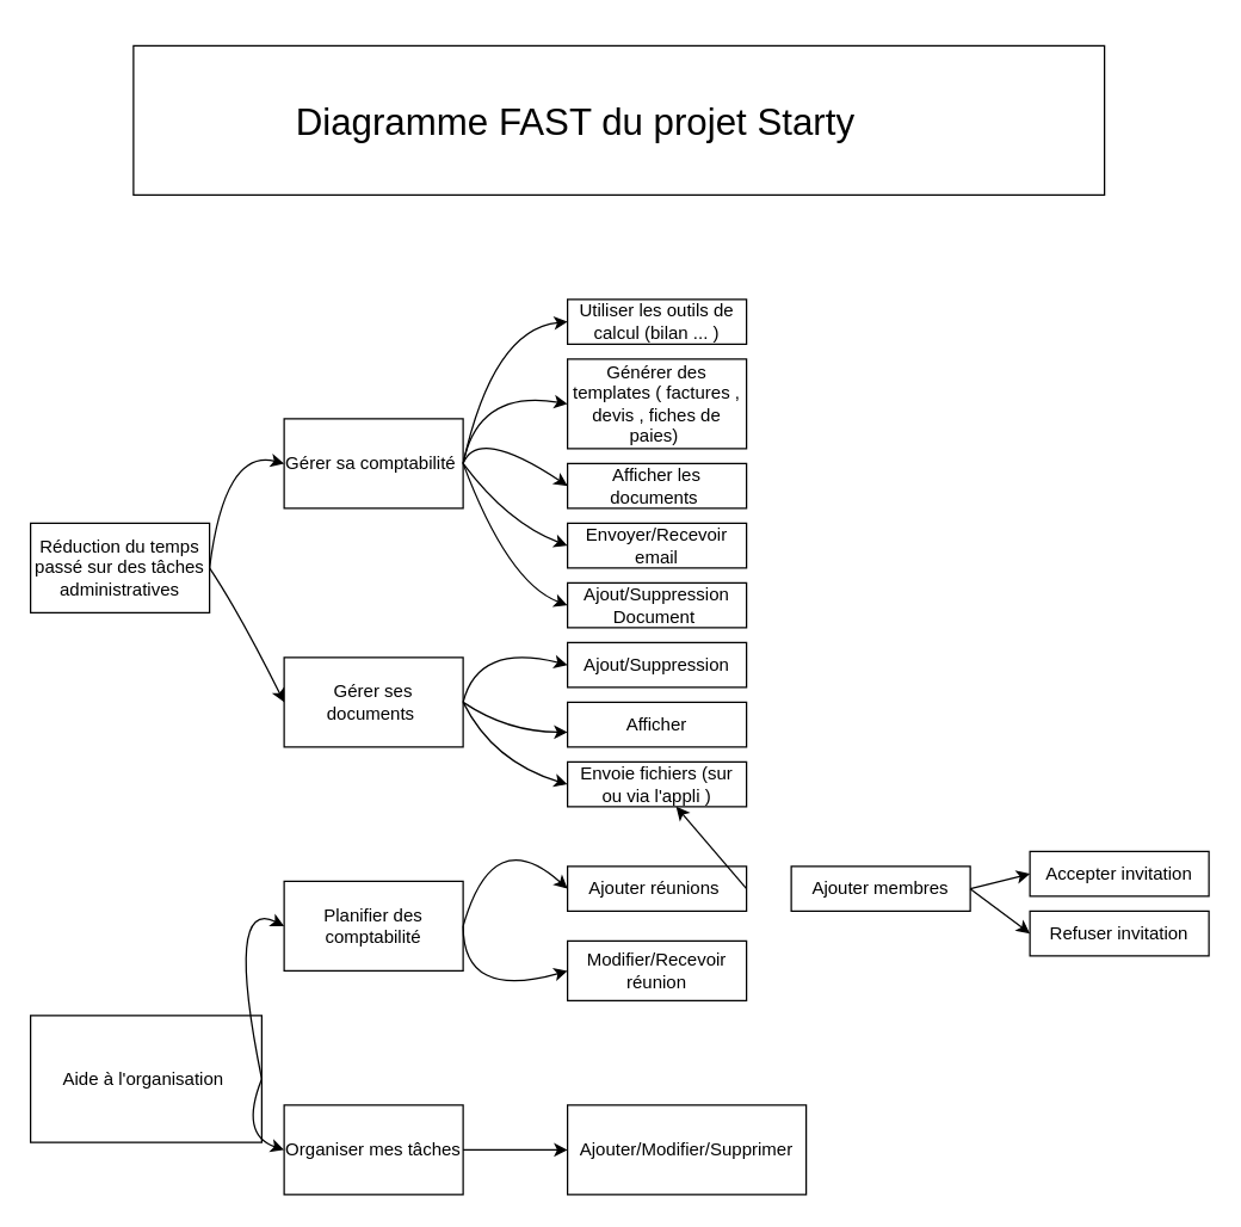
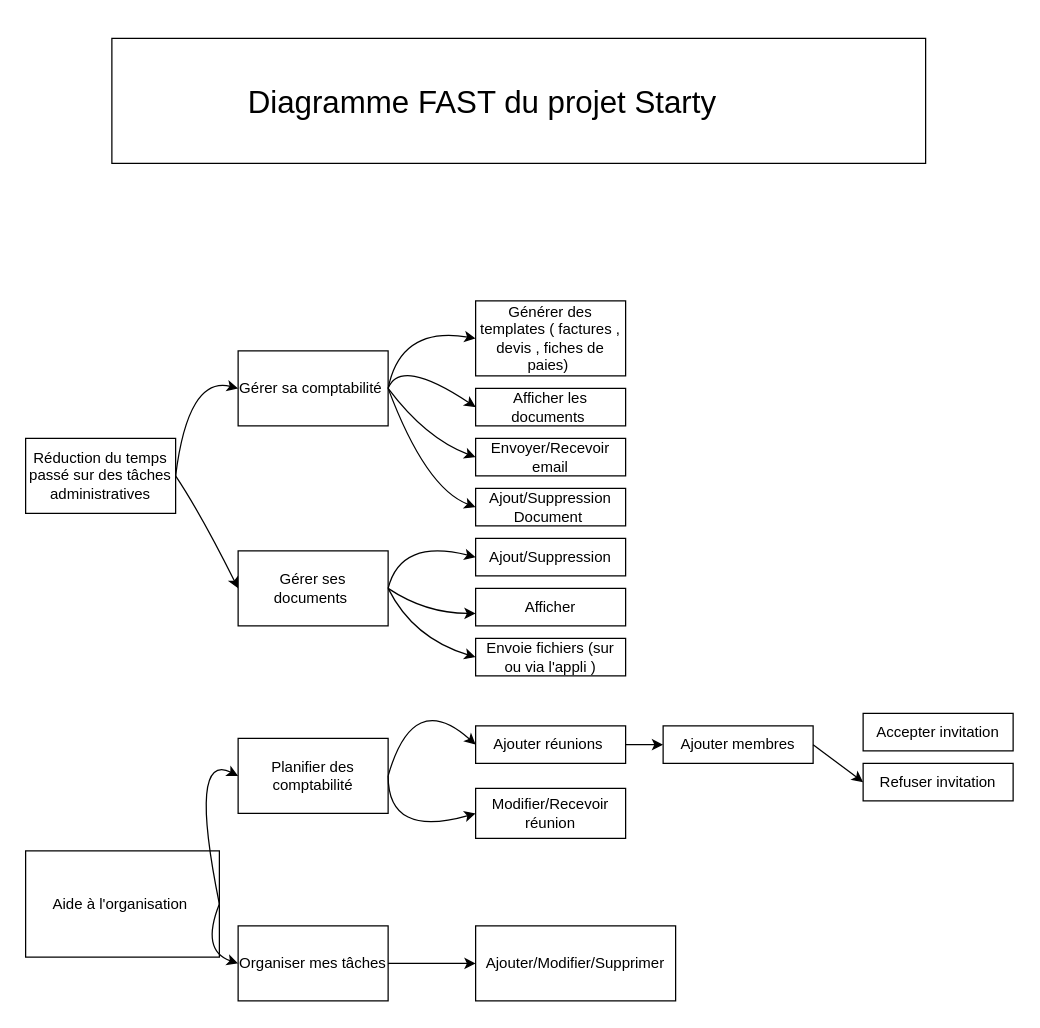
- <mxCell id="13" value="Utiliser les outils de calcul (bilan ... )" style="rounded=0;whiteSpace=wrap;html=1;" vertex="1" parent="1"><mxGeometry x="380" y="200" width="120" height="30" as="geometry" /></mxCell>
- <mxCell id="27" value="" style="curved=1;endArrow=classic;html=1;exitX=1;exitY=0.5;exitDx=0;exitDy=0;entryX=0;entryY=0.5;entryDx=0;entryDy=0;" edge="1" parent="1" source="5" target="13"><mxGeometry width="50" height="50" relative="1" as="geometry"><mxPoint x="320" y="270" as="sourcePoint" /><mxPoint x="370" y="220" as="targetPoint" /><Array as="points"><mxPoint x="330" y="220" /></Array></mxGeometry></mxCell>
- <mxCell id="37" value="" style="endArrow=classic;html=1;exitX=1;exitY=0.5;exitDx=0;exitDy=0;" edge="1" parent="1" source="21" target="20"><mxGeometry width="50" height="50" relative="1" as="geometry"><mxPoint x="550" y="520" as="sourcePoint" /><mxPoint x="600" y="470" as="targetPoint" /></mxGeometry></mxCell>
+ <mxCell id="37" value="" style="endArrow=classic;html=1;exitX=1;exitY=0.5;exitDx=0;exitDy=0;entryX=0;entryY=0.5;entryDx=0;entryDy=0;" edge="1" parent="1" source="21" target="24"><mxGeometry width="50" height="50" relative="1" as="geometry"><mxPoint x="550" y="520" as="sourcePoint" /><mxPoint x="600" y="470" as="targetPoint" /></mxGeometry></mxCell>
- <mxCell id="38" value="" style="endArrow=classic;html=1;exitX=1;exitY=0.5;exitDx=0;exitDy=0;entryX=0;entryY=0.5;entryDx=0;entryDy=0;" edge="1" parent="1" source="24" target="25"><mxGeometry width="50" height="50" relative="1" as="geometry"><mxPoint x="550" y="520" as="sourcePoint" /><mxPoint x="600" y="470" as="targetPoint" /></mxGeometry></mxCell>
